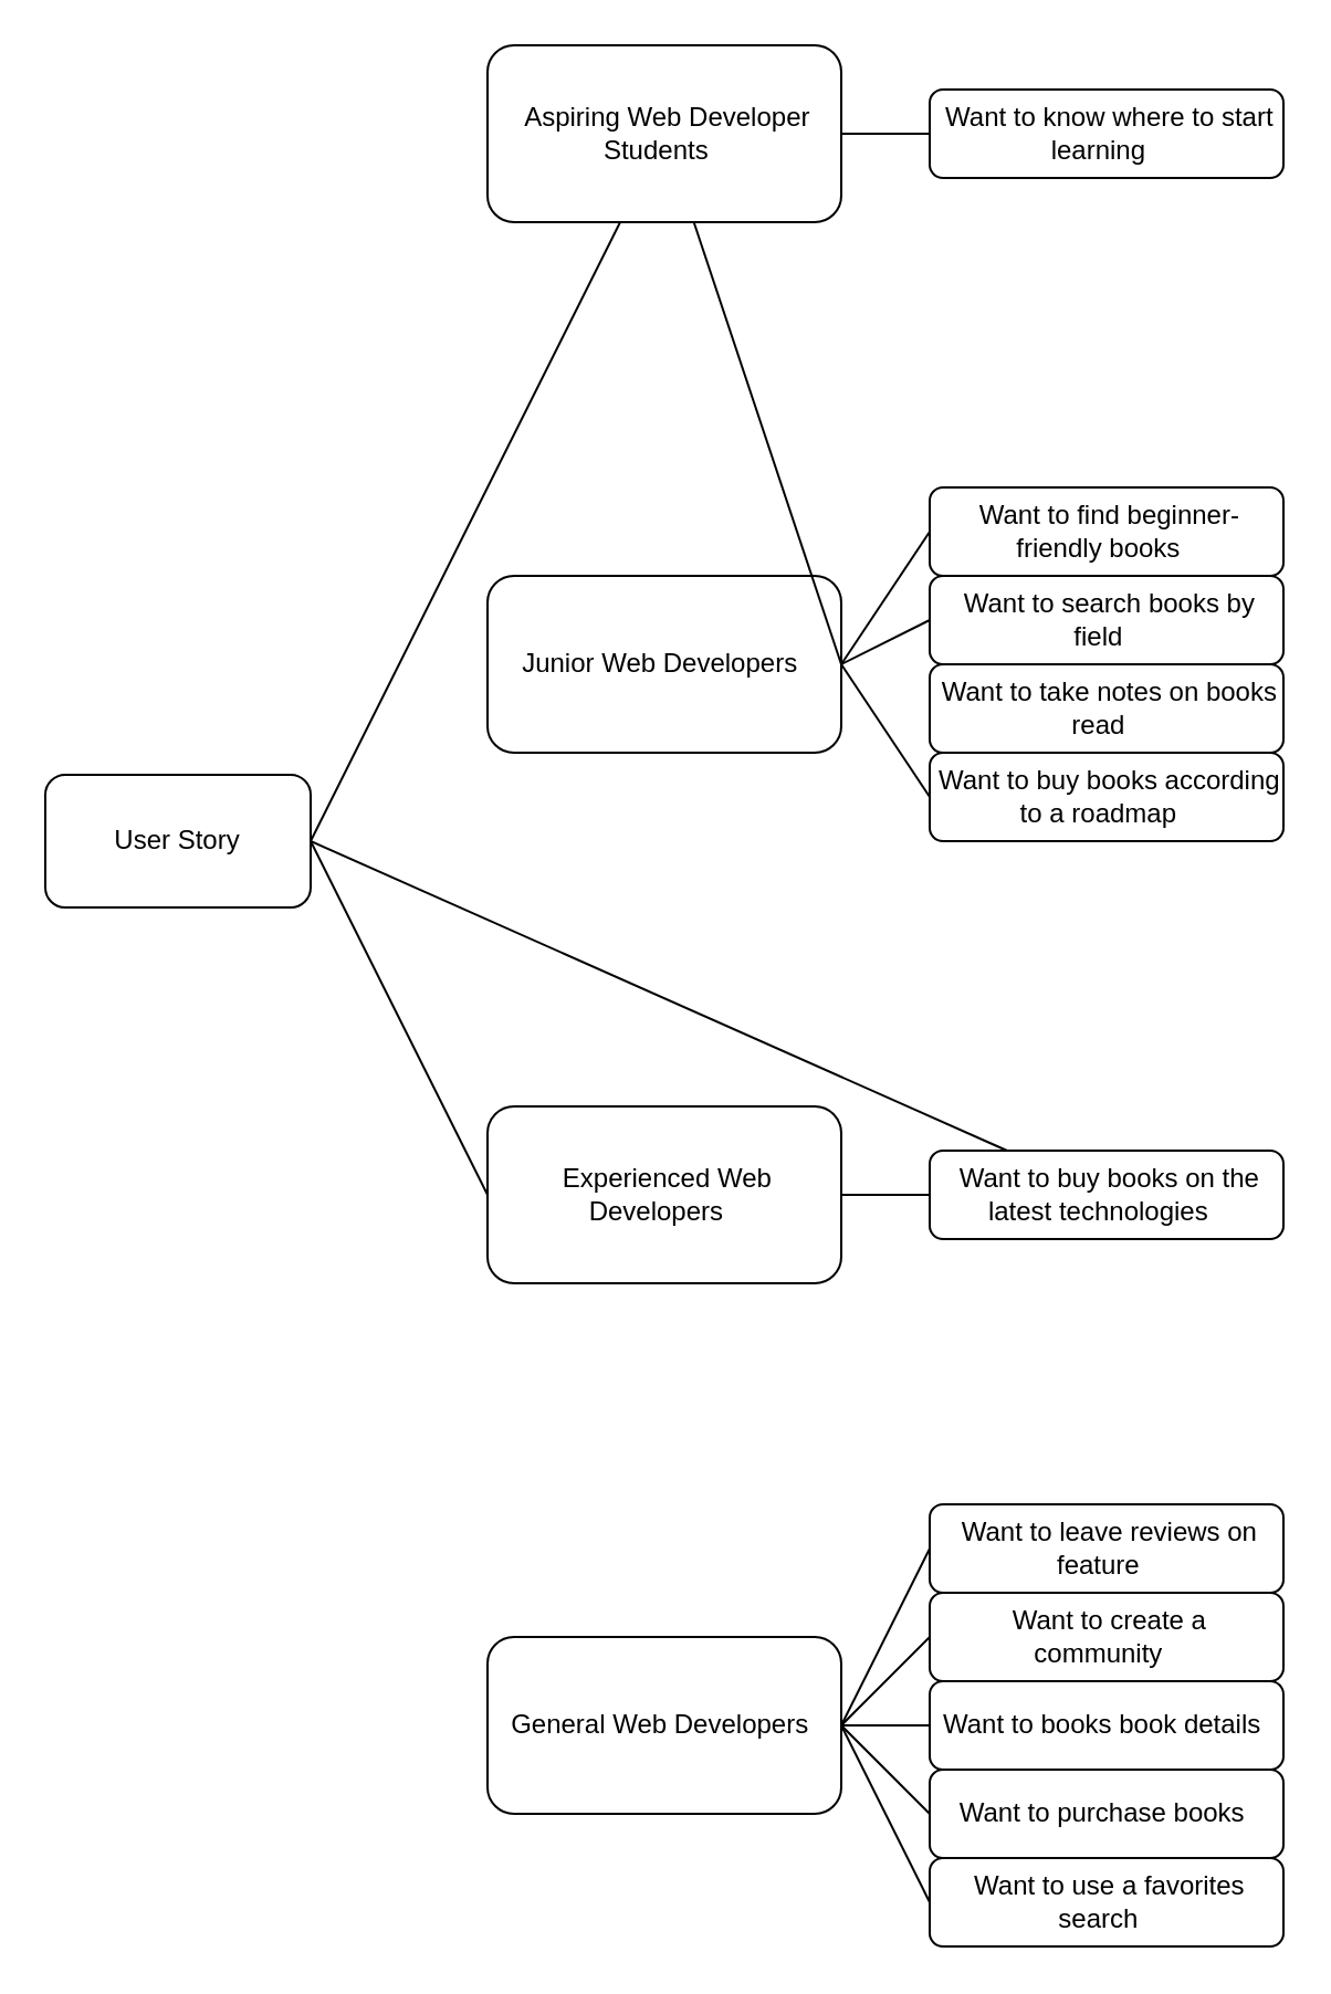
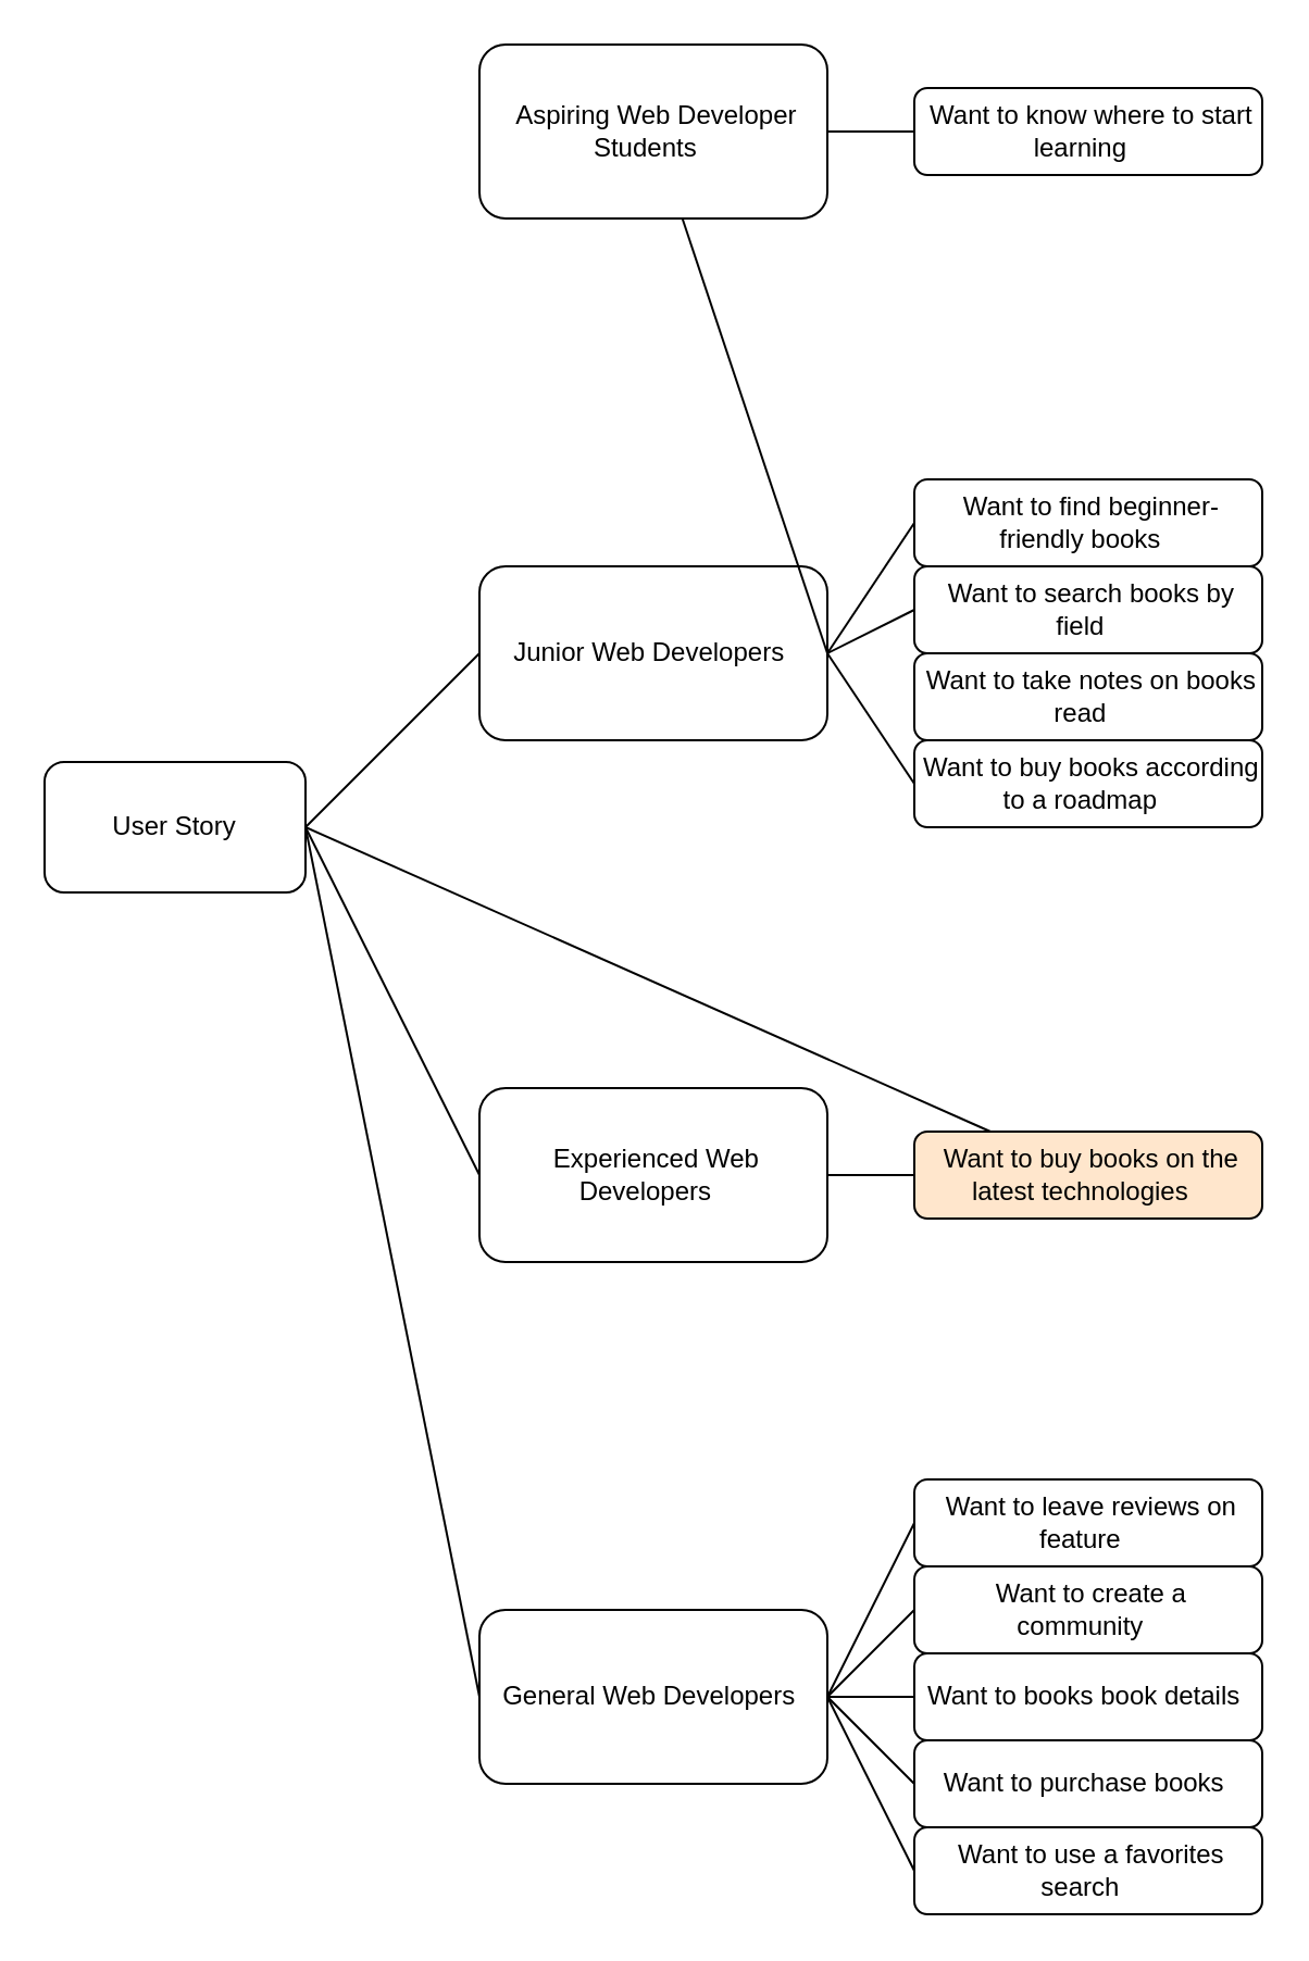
- <mxCell id="6" value="" style="endArrow=none;html=1;exitX=1;exitY=0.5;exitDx=0;exitDy=0;" parent="1" source="2" target="3" edge="1"><mxGeometry width="50" height="50" relative="1" as="geometry"><mxPoint x="120" y="390" as="sourcePoint" /><mxPoint x="220" y="250" as="targetPoint" /></mxGeometry></mxCell>
+ <mxCell id="6" value="" style="endArrow=none;html=1;entryX=0;entryY=0.5;entryDx=0;entryDy=0;exitX=1;exitY=0.5;exitDx=0;exitDy=0;" parent="1" source="2" target="5" edge="1"><mxGeometry width="50" height="50" relative="1" as="geometry"><mxPoint x="120" y="390" as="sourcePoint" /><mxPoint x="220" y="250" as="targetPoint" /></mxGeometry></mxCell>
- <mxCell id="21" value="&amp;nbsp;Want to buy books on the latest technologies&amp;nbsp;&amp;nbsp;" style="rounded=1;whiteSpace=wrap;html=1;" parent="1" vertex="1"><mxGeometry x="420" y="520" width="160" height="40" as="geometry" /></mxCell>
+ <mxCell id="21" value="&amp;nbsp;Want to buy books on the latest technologies&amp;nbsp;&amp;nbsp;" style="rounded=1;whiteSpace=wrap;html=1;fillColor=#ffe6cc;" parent="1" vertex="1"><mxGeometry x="420" y="520" width="160" height="40" as="geometry" /></mxCell>
+ <mxCell id="10" value="" style="endArrow=none;html=1;exitX=1;exitY=0.5;exitDx=0;exitDy=0;entryX=0;entryY=0.5;entryDx=0;entryDy=0;" parent="1" source="2" target="9" edge="1"><mxGeometry width="50" height="50" relative="1" as="geometry"><mxPoint x="120" y="390" as="sourcePoint" /><mxPoint x="230" y="430" as="targetPoint" /></mxGeometry></mxCell>
